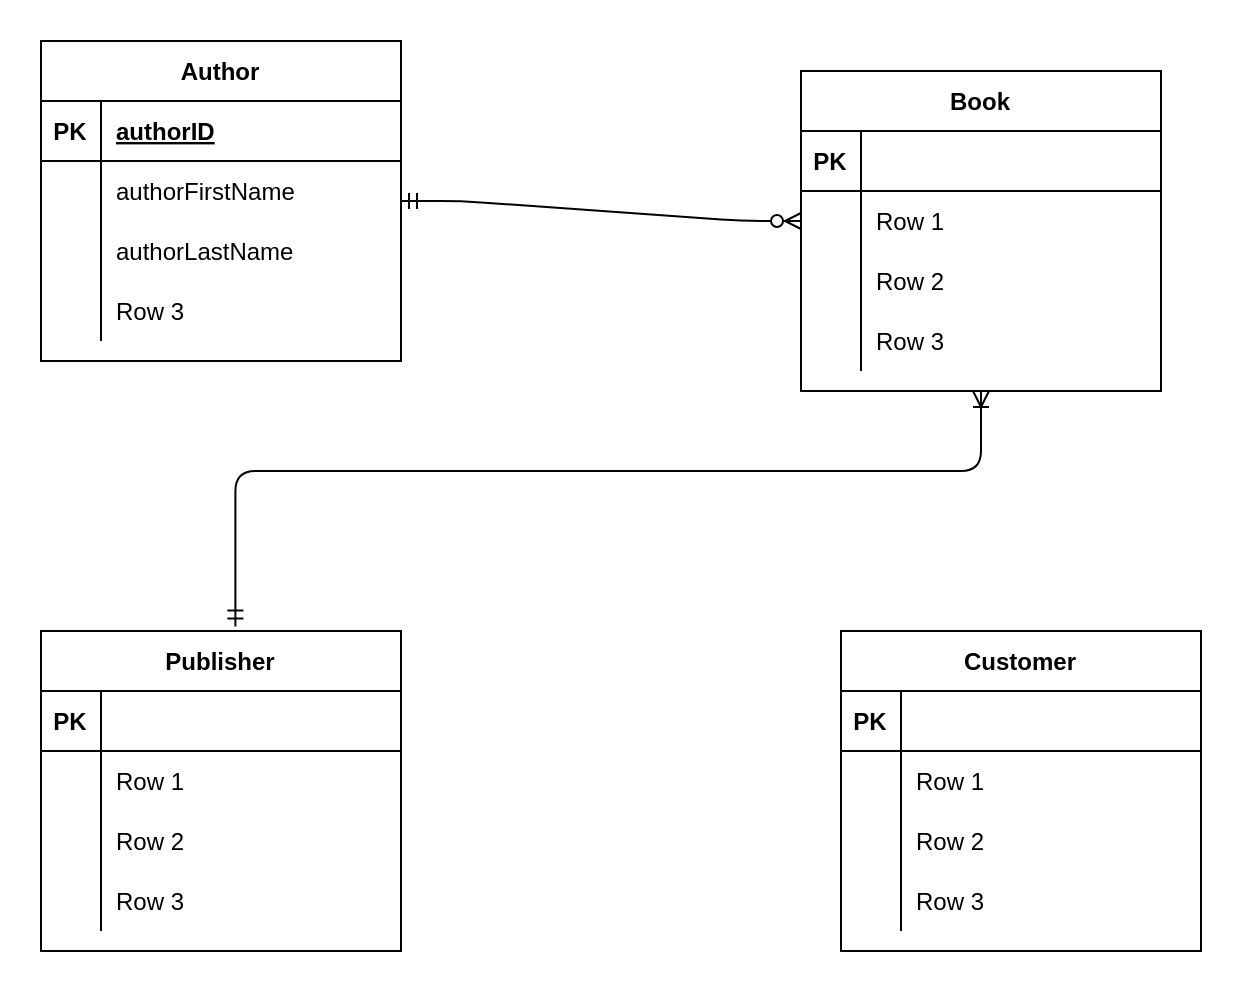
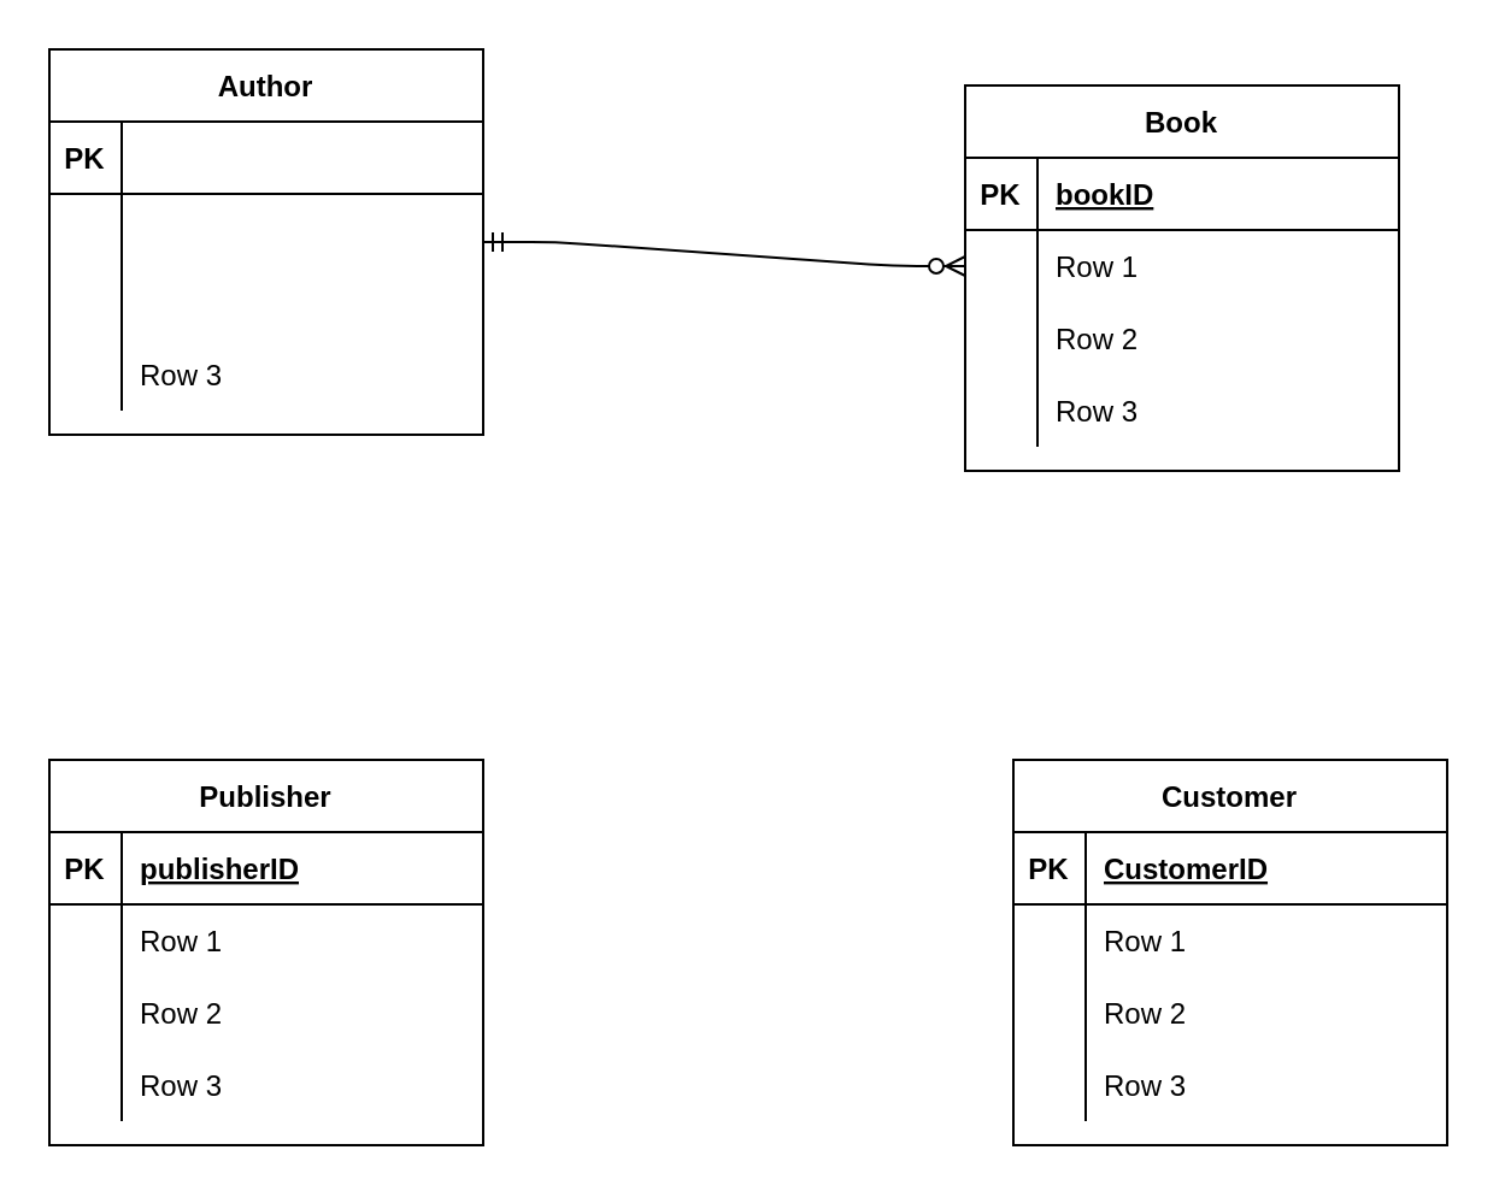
- <mxCell id="6" value="authorID" style="shape=partialRectangle;connectable=0;fillColor=none;top=0;left=0;bottom=0;right=0;align=left;spacingLeft=6;fontStyle=5;overflow=hidden;" vertex="1" parent="4"><mxGeometry x="30" width="150" height="30" as="geometry" /></mxCell>
+ <mxCell id="46" value="bookID" style="shape=partialRectangle;connectable=0;fillColor=none;top=0;left=0;bottom=0;right=0;align=left;spacingLeft=6;fontStyle=5;overflow=hidden;" vertex="1" parent="44"><mxGeometry x="30" width="150" height="30" as="geometry" /></mxCell>
- <mxCell id="9" value="authorFirstName" style="shape=partialRectangle;connectable=0;fillColor=none;top=0;left=0;bottom=0;right=0;align=left;spacingLeft=6;overflow=hidden;" vertex="1" parent="7"><mxGeometry x="30" width="150" height="30" as="geometry" /></mxCell>
- <mxCell id="12" value="authorLastName" style="shape=partialRectangle;connectable=0;fillColor=none;top=0;left=0;bottom=0;right=0;align=left;spacingLeft=6;overflow=hidden;" vertex="1" parent="10"><mxGeometry x="30" width="150" height="30" as="geometry" /></mxCell>
- <mxCell id="42" value="" style="edgeStyle=orthogonalEdgeStyle;fontSize=12;html=1;endArrow=ERoneToMany;exitX=0.54;exitY=-0.014;exitDx=0;exitDy=0;exitPerimeter=0;entryX=0.5;entryY=1;entryDx=0;entryDy=0;startArrow=ERmandOne;startFill=0;" edge="1" parent="1" source="29" target="43"><mxGeometry width="100" height="100" relative="1" as="geometry"><mxPoint x="130" y="275" as="sourcePoint" /><mxPoint x="370" y="165" as="targetPoint" /><Array as="points"><mxPoint x="117" y="235" /><mxPoint x="490" y="235" /></Array></mxGeometry></mxCell>
+ <mxCell id="32" value="publisherID" style="shape=partialRectangle;connectable=0;fillColor=none;top=0;left=0;bottom=0;right=0;align=left;spacingLeft=6;fontStyle=5;overflow=hidden;" vertex="1" parent="30"><mxGeometry x="30" width="150" height="30" as="geometry" /></mxCell>
+ <mxCell id="19" value="CustomerID" style="shape=partialRectangle;connectable=0;fillColor=none;top=0;left=0;bottom=0;right=0;align=left;spacingLeft=6;fontStyle=5;overflow=hidden;" vertex="1" parent="17"><mxGeometry x="30" width="150" height="30" as="geometry" /></mxCell>
